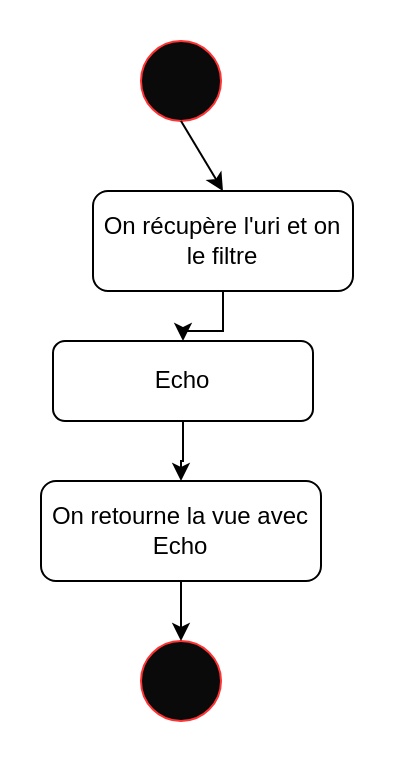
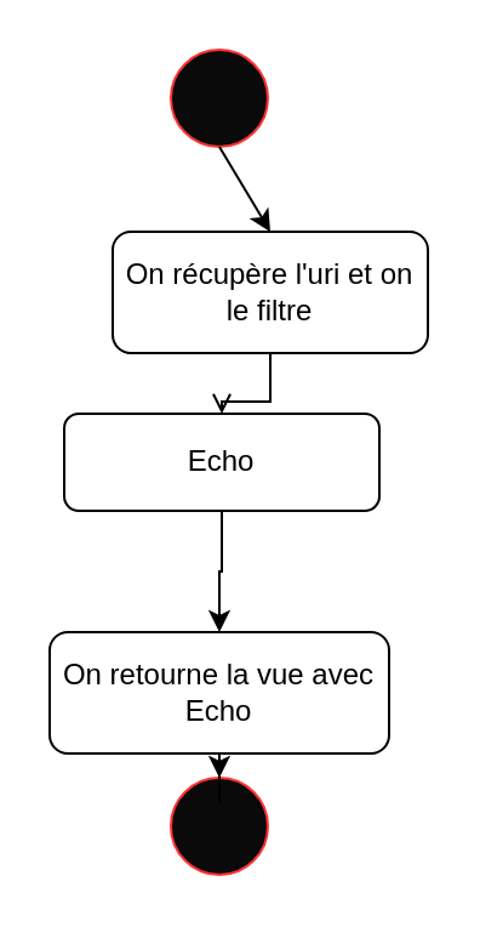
- <mxCell id="4" style="edgeStyle=orthogonalEdgeStyle;rounded=0;orthogonalLoop=1;jettySize=auto;html=1;labelBackgroundColor=default;fontColor=default;strokeColor=default;" parent="1" source="5" target="8" edge="1"><mxGeometry relative="1" as="geometry"><mxPoint x="91" y="190" as="targetPoint" /></mxGeometry></mxCell>
+ <mxCell id="4" style="edgeStyle=orthogonalEdgeStyle;rounded=0;orthogonalLoop=1;jettySize=auto;html=1;labelBackgroundColor=default;fontColor=default;strokeColor=default;endArrow=open;" parent="1" source="5" target="8" edge="1"><mxGeometry relative="1" as="geometry"><mxPoint x="91" y="190" as="targetPoint" /></mxGeometry></mxCell>
- <mxCell id="10" value="On retourne la vue avec Echo" style="rounded=1;whiteSpace=wrap;html=1;fontColor=default;strokeColor=#000000;fillColor=#FFFFFF;" parent="1" vertex="1"><mxGeometry x="20" y="240" width="140" height="50" as="geometry" /></mxCell>
+ <mxCell id="10" value="On retourne la vue avec Echo" style="rounded=1;whiteSpace=wrap;html=1;fontColor=default;strokeColor=#000000;fillColor=#FFFFFF;" parent="1" vertex="1"><mxGeometry x="20" y="260" width="140" height="50" as="geometry" /></mxCell>
